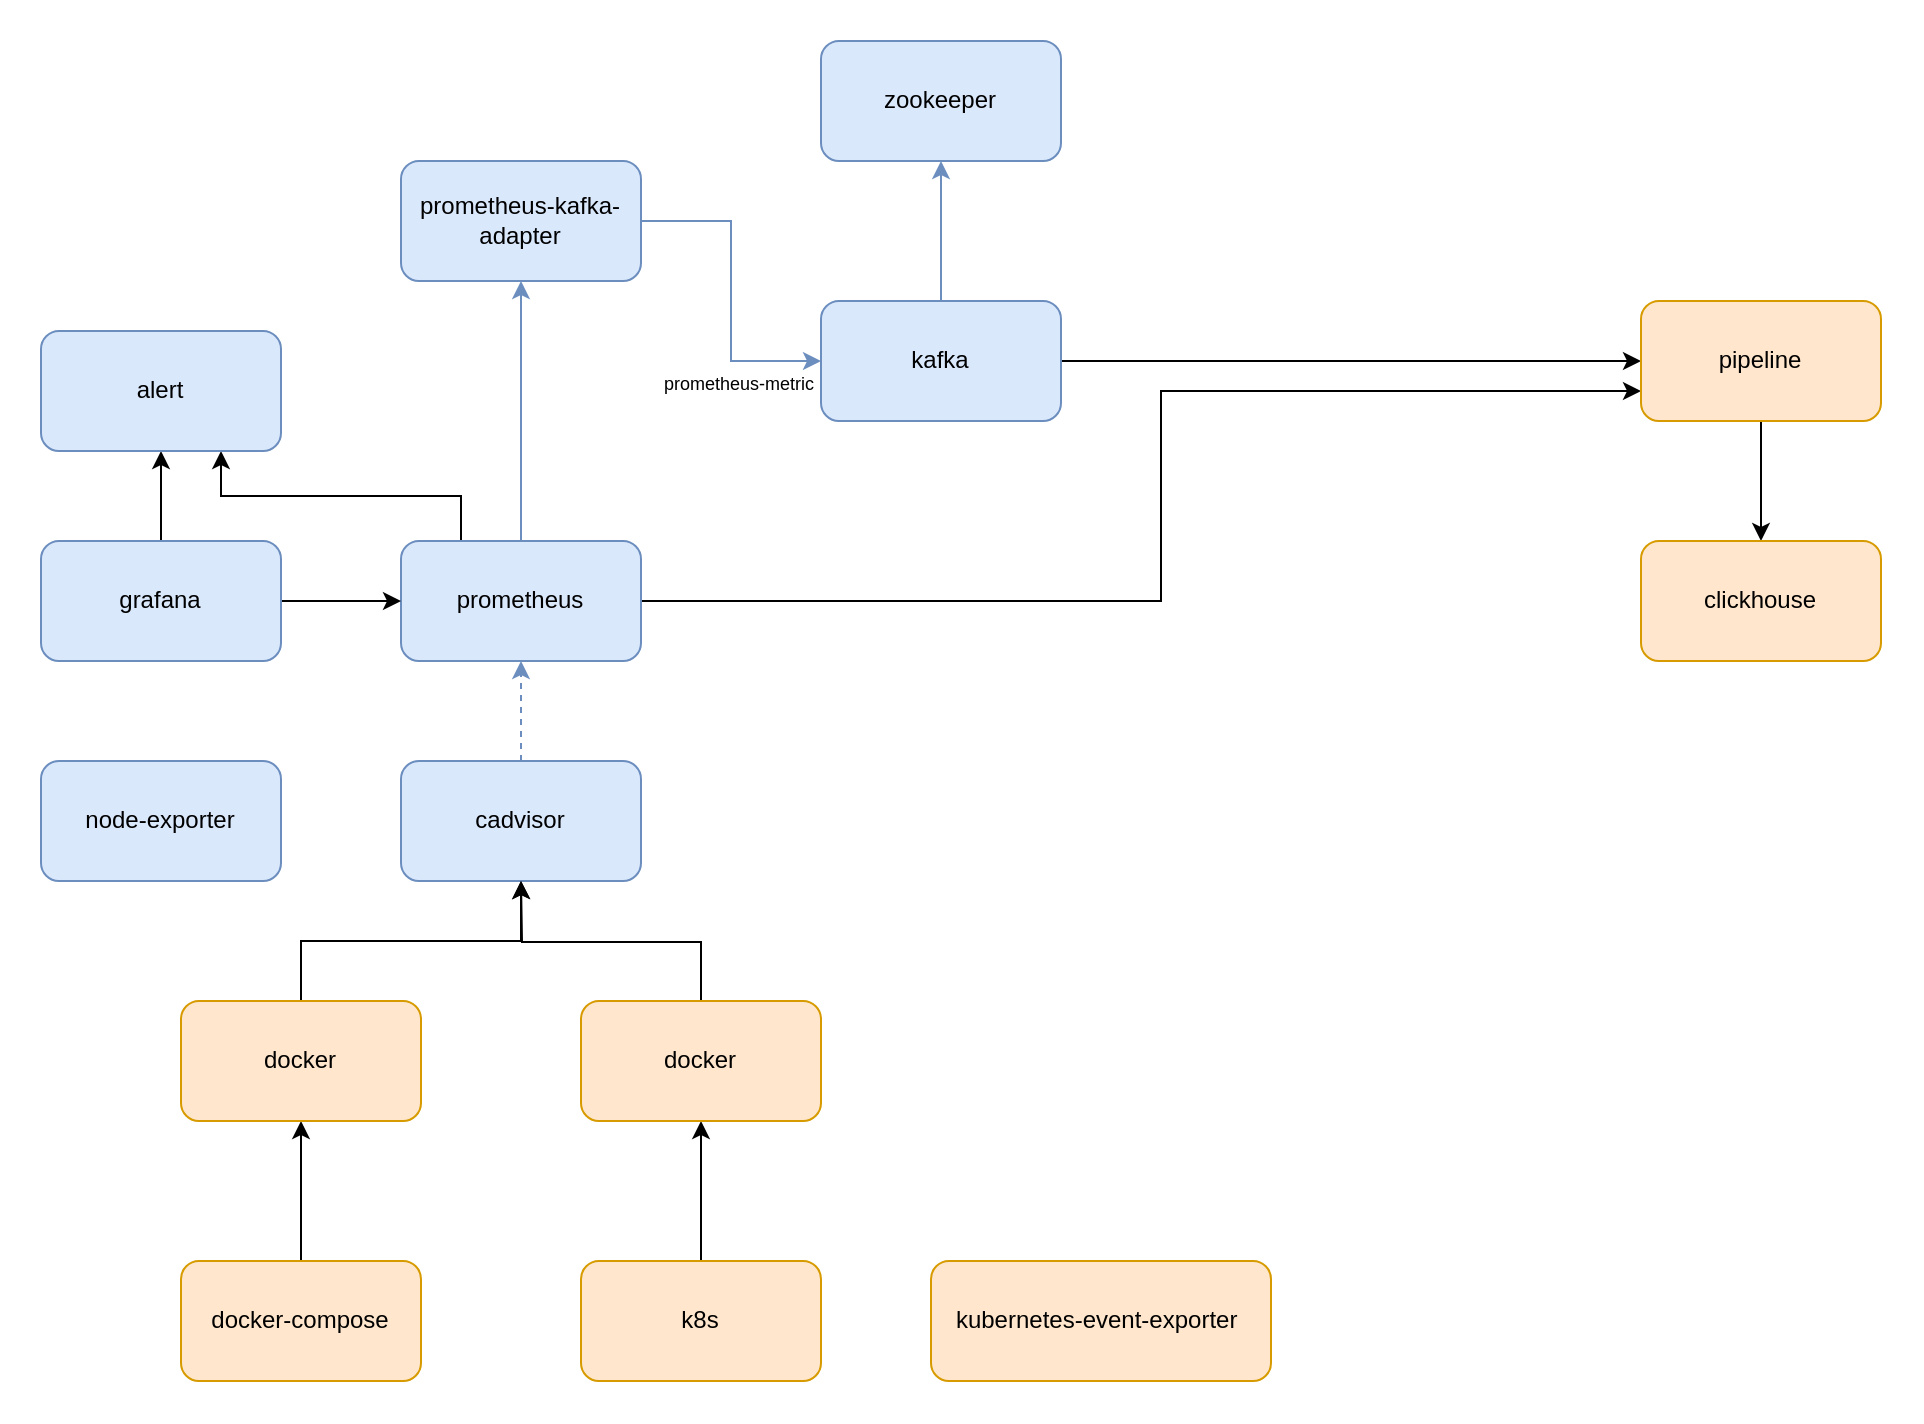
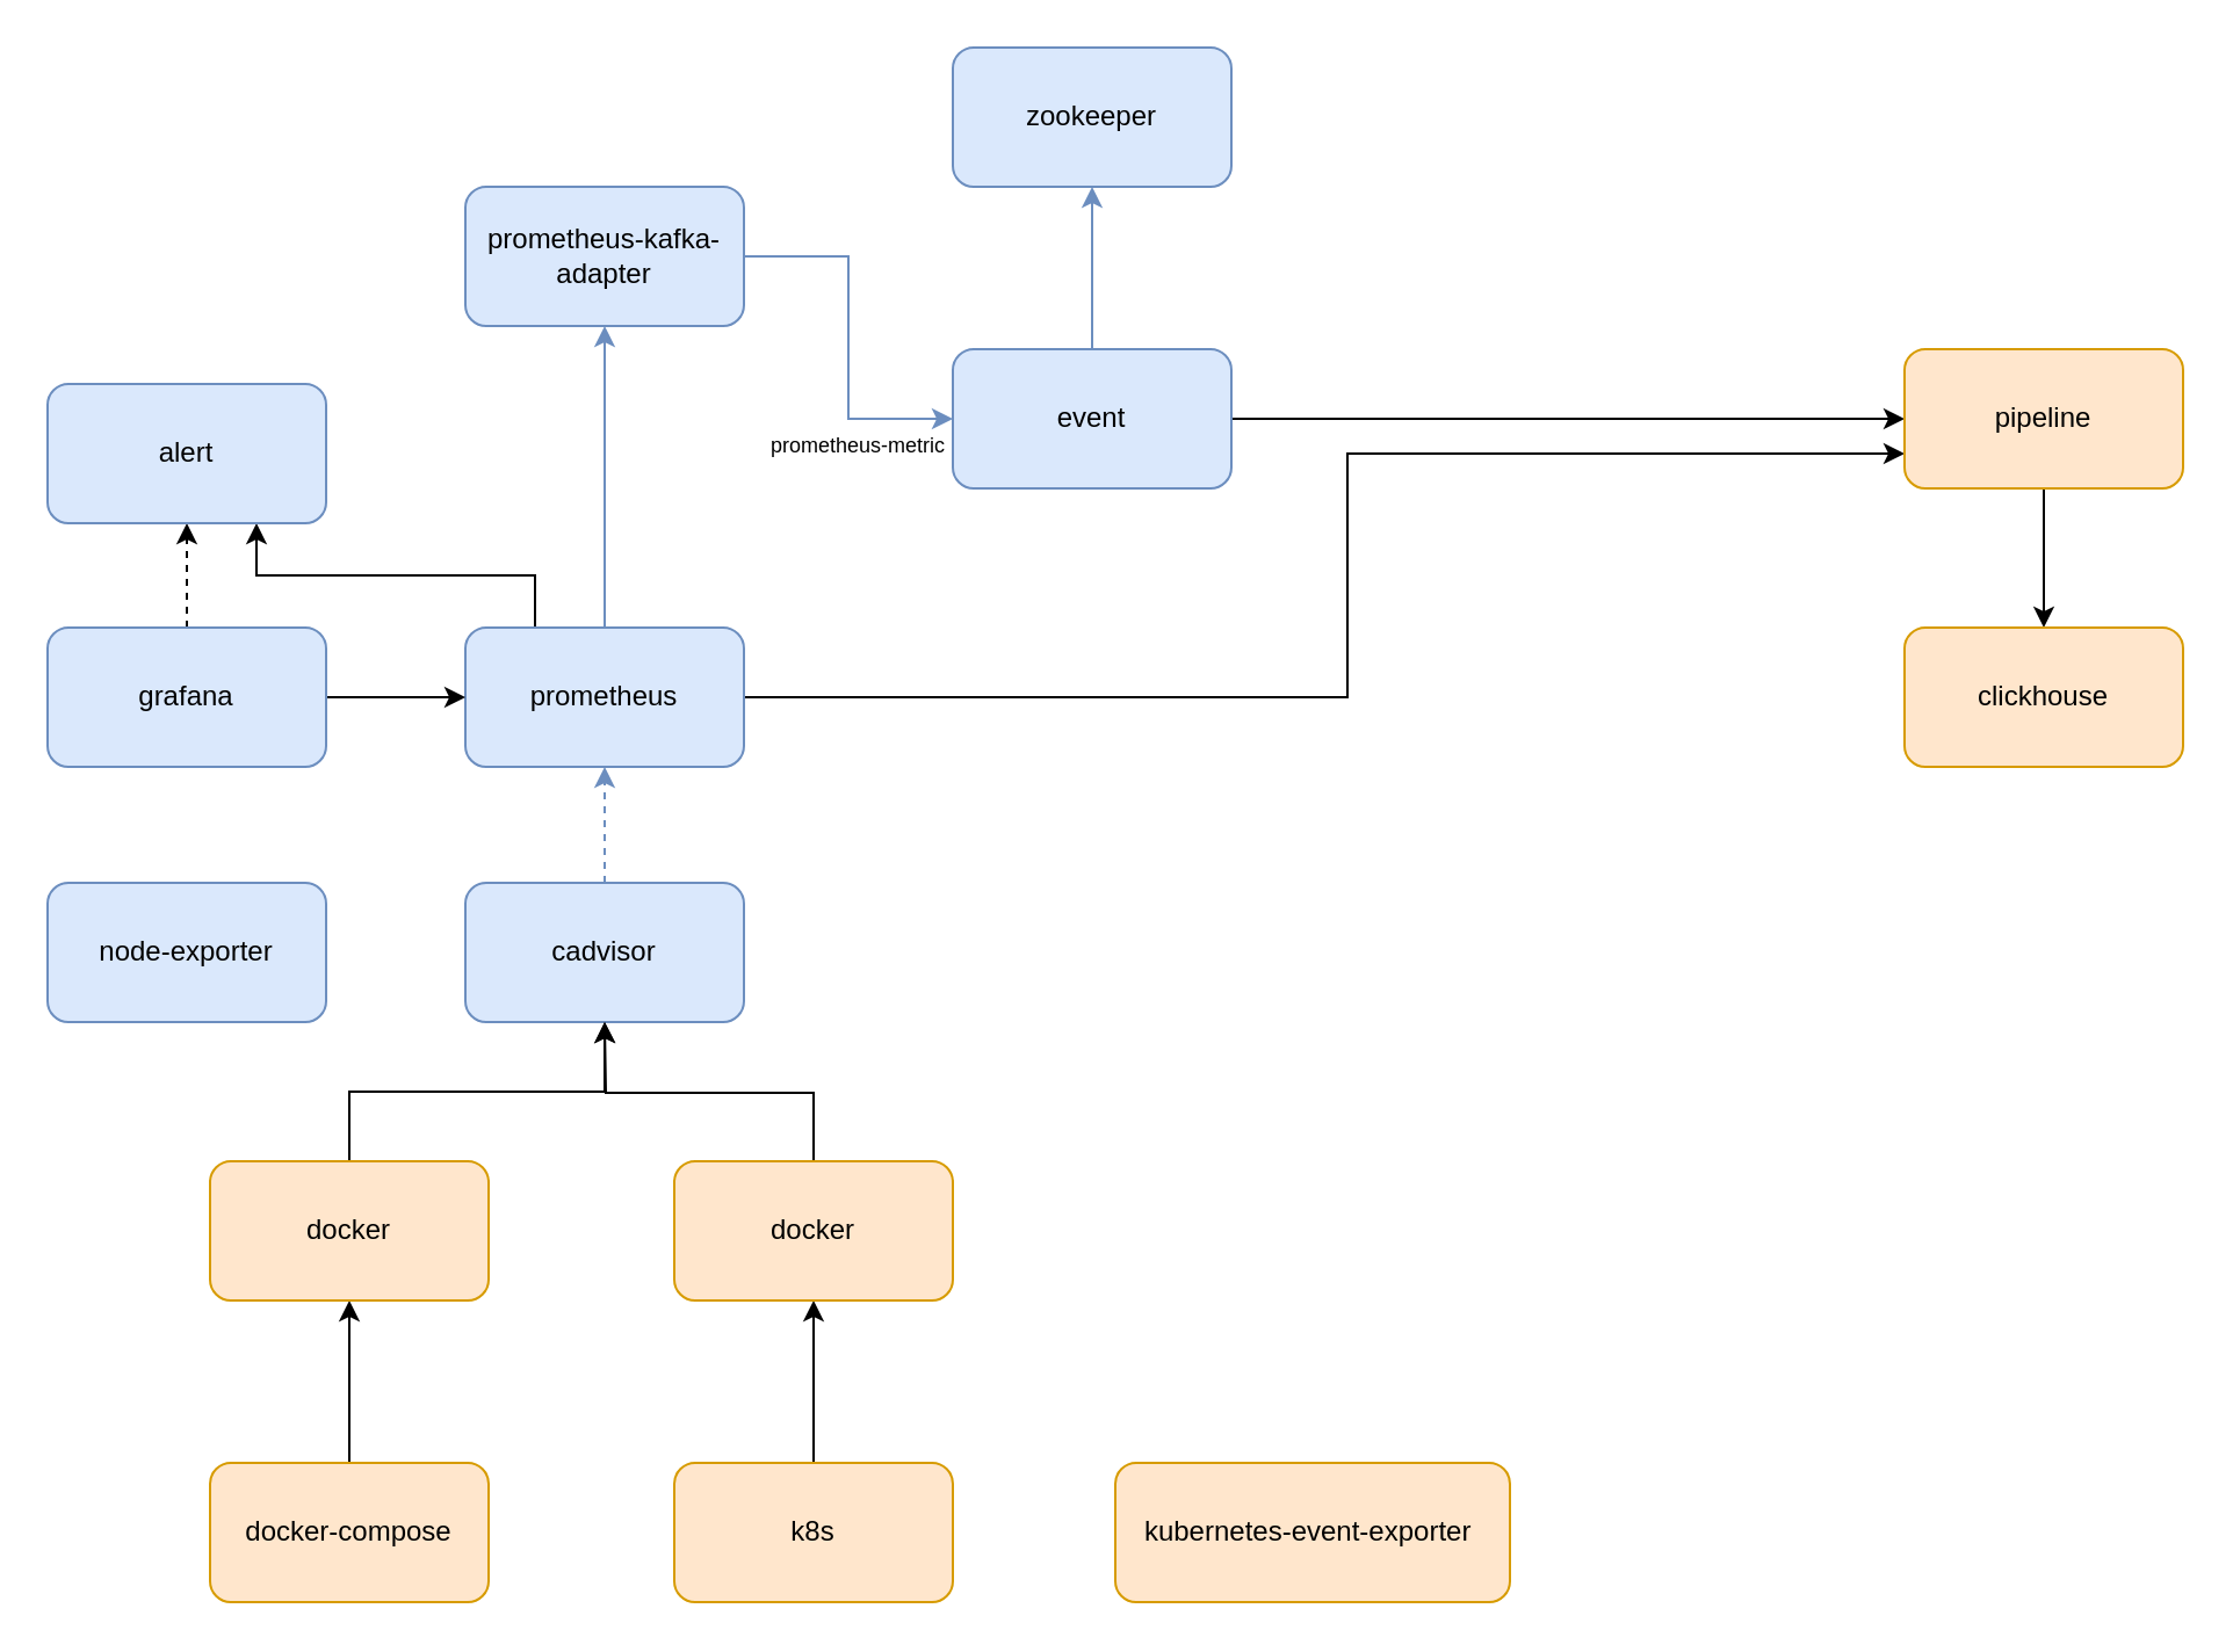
- <mxCell id="20" value="&lt;span style=&quot;text-align: left&quot;&gt;kafka&lt;/span&gt;" style="rounded=1;whiteSpace=wrap;html=1;fillColor=#dae8fc;strokeColor=#6c8ebf;" vertex="1" parent="1"><mxGeometry x="410" y="150" width="120" height="60" as="geometry" /></mxCell>
+ <mxCell id="20" value="&lt;span style=&quot;text-align: left&quot;&gt;event&lt;/span&gt;" style="rounded=1;whiteSpace=wrap;html=1;fillColor=#dae8fc;strokeColor=#6c8ebf;" vertex="1" parent="1"><mxGeometry x="410" y="150" width="120" height="60" as="geometry" /></mxCell>
- <mxCell id="28" style="edgeStyle=orthogonalEdgeStyle;rounded=0;orthogonalLoop=1;jettySize=auto;html=1;exitX=0.5;exitY=0;exitDx=0;exitDy=0;entryX=0.5;entryY=1;entryDx=0;entryDy=0;fontSize=9;" edge="1" parent="1" source="29" target="30"><mxGeometry relative="1" as="geometry" /></mxCell>
+ <mxCell id="28" style="edgeStyle=orthogonalEdgeStyle;rounded=0;orthogonalLoop=1;jettySize=auto;html=1;exitX=0.5;exitY=0;exitDx=0;exitDy=0;entryX=0.5;entryY=1;entryDx=0;entryDy=0;fontSize=9;dashed=1;" edge="1" parent="1" source="29" target="30"><mxGeometry relative="1" as="geometry" /></mxCell>
- <mxCell id="24" value="kubernetes-event-exporter&amp;nbsp;" style="rounded=1;whiteSpace=wrap;html=1;fillColor=#ffe6cc;strokeColor=#d79b00;" vertex="1" parent="1"><mxGeometry x="465" y="630" width="170" height="60" as="geometry" /></mxCell>
+ <mxCell id="24" value="kubernetes-event-exporter&amp;nbsp;" style="rounded=1;whiteSpace=wrap;html=1;fillColor=#ffe6cc;strokeColor=#d79b00;" vertex="1" parent="1"><mxGeometry x="480" y="630" width="170" height="60" as="geometry" /></mxCell>
